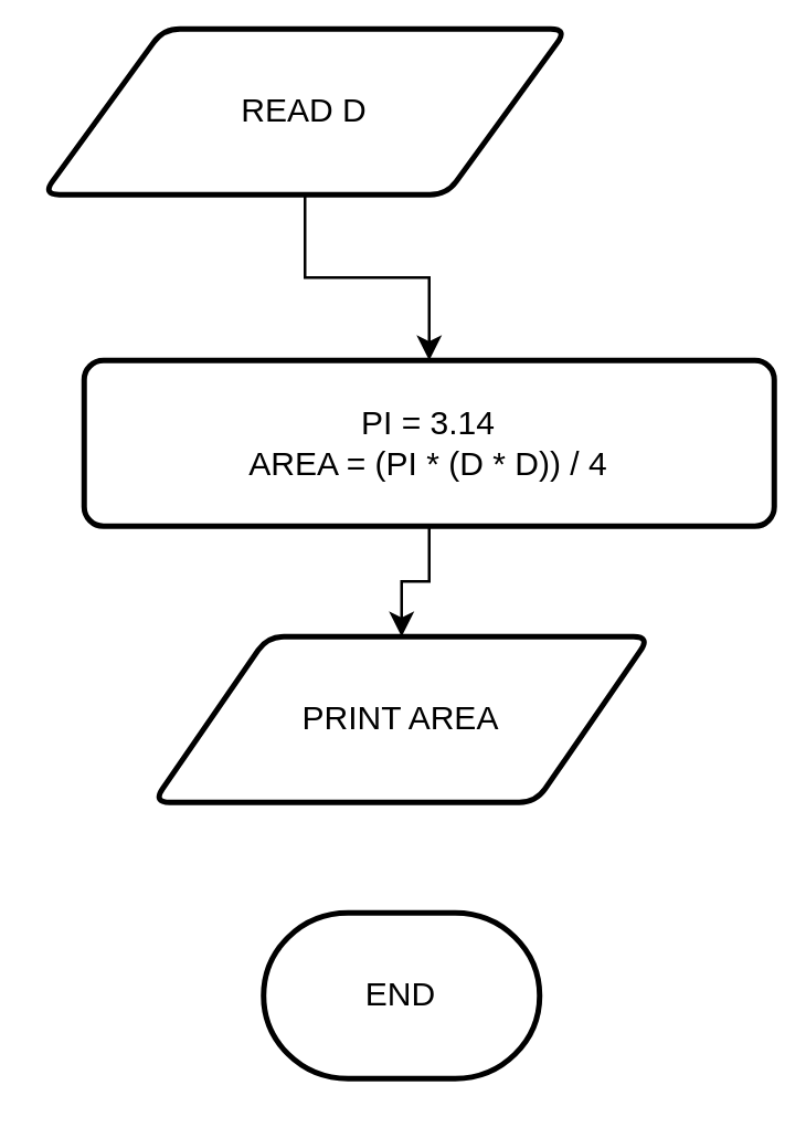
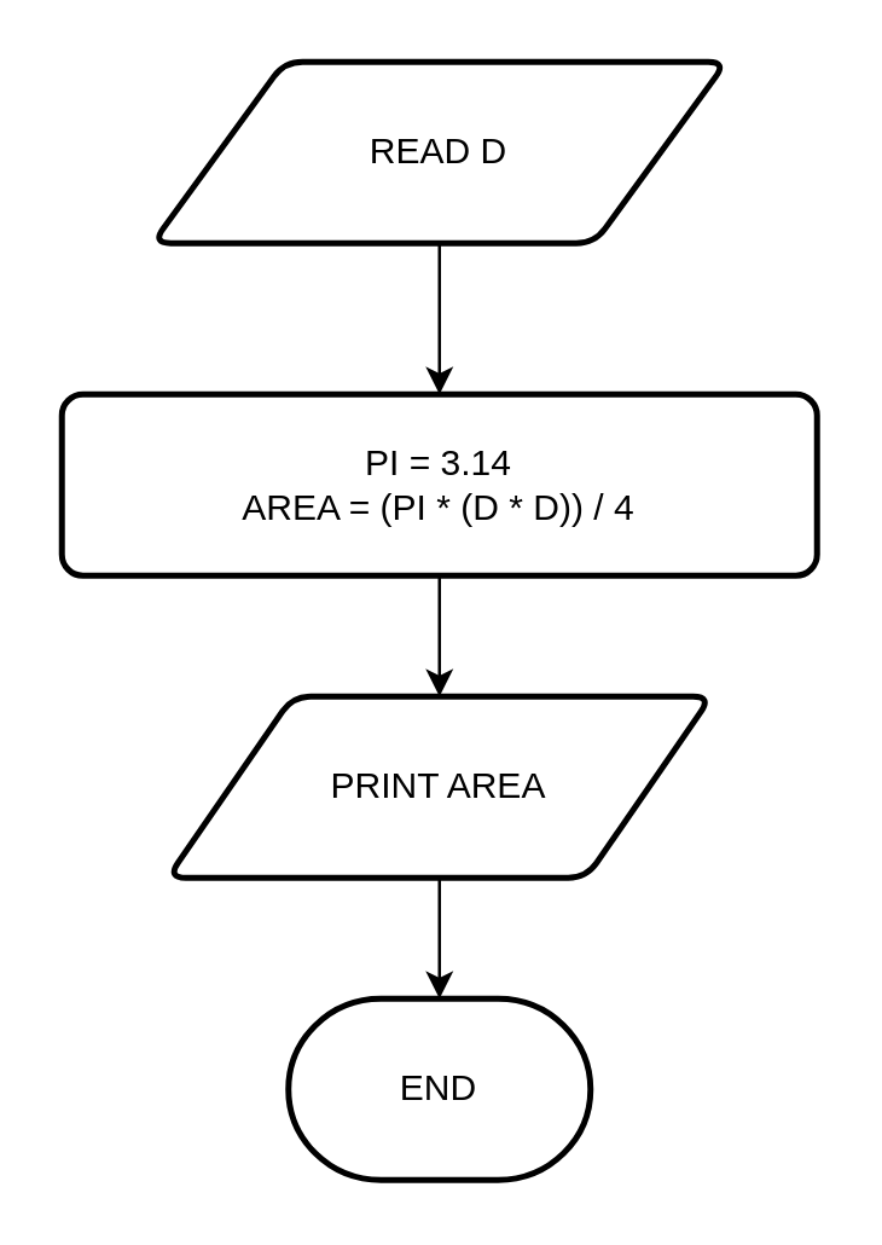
- <mxCell id="3" value="READ D" style="shape=parallelogram;html=1;strokeWidth=2;perimeter=parallelogramPerimeter;whiteSpace=wrap;rounded=1;arcSize=12;size=0.23;" vertex="1" parent="1"><mxGeometry x="15" y="10" width="190" height="60" as="geometry" /></mxCell>
+ <mxCell id="3" value="READ D" style="shape=parallelogram;html=1;strokeWidth=2;perimeter=parallelogramPerimeter;whiteSpace=wrap;rounded=1;arcSize=12;size=0.23;" vertex="1" parent="1"><mxGeometry x="50" y="20" width="190" height="60" as="geometry" /></mxCell>
- <mxCell id="5" value="PI = 3.14&lt;div&gt;AREA = (PI * (D * D)) / 4&lt;/div&gt;" style="rounded=1;whiteSpace=wrap;html=1;absoluteArcSize=1;arcSize=14;strokeWidth=2;" vertex="1" parent="1"><mxGeometry x="30" y="130" width="250" height="60" as="geometry" /></mxCell>
+ <mxCell id="5" value="PI = 3.14&lt;div&gt;AREA = (PI * (D * D)) / 4&lt;/div&gt;" style="rounded=1;whiteSpace=wrap;html=1;absoluteArcSize=1;arcSize=14;strokeWidth=2;" vertex="1" parent="1"><mxGeometry x="20" y="130" width="250" height="60" as="geometry" /></mxCell>
+ <mxCell id="8" style="edgeStyle=orthogonalEdgeStyle;rounded=0;orthogonalLoop=1;jettySize=auto;html=1;exitX=0.5;exitY=1;exitDx=0;exitDy=0;entryX=0.5;entryY=0;entryDx=0;entryDy=0;entryPerimeter=0;" edge="1" parent="1" source="6" target="7"><mxGeometry relative="1" as="geometry" /></mxCell>
